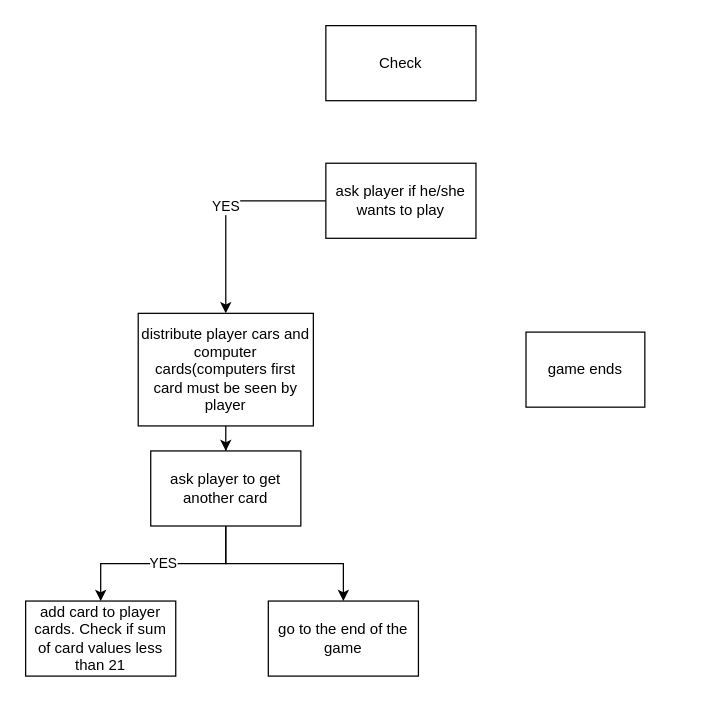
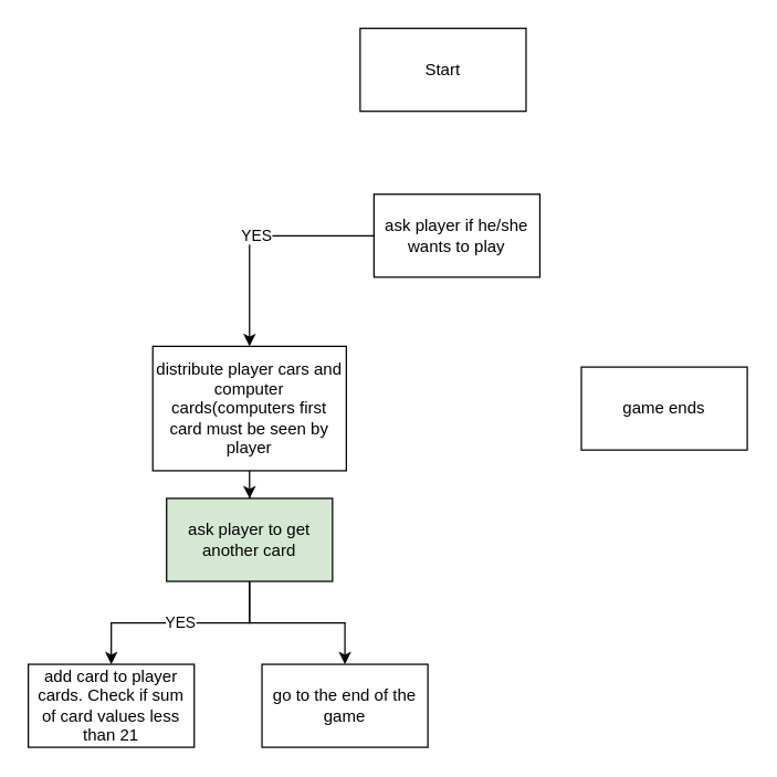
- <mxCell id="2" value="Check" style="rounded=0;whiteSpace=wrap;html=1;" vertex="1" parent="1"><mxGeometry x="260" y="20" width="120" height="60" as="geometry" /></mxCell>
+ <mxCell id="2" value="Start" style="rounded=0;whiteSpace=wrap;html=1;" vertex="1" parent="1"><mxGeometry x="260" y="20" width="120" height="60" as="geometry" /></mxCell>
- <mxCell id="4" value="ask player if he/she wants to play" style="rounded=0;whiteSpace=wrap;html=1;" vertex="1" parent="1"><mxGeometry x="260" y="130" width="120" height="60" as="geometry" /></mxCell>
+ <mxCell id="4" value="ask player if he/she wants to play" style="rounded=0;whiteSpace=wrap;html=1;" vertex="1" parent="1"><mxGeometry x="270" y="140" width="120" height="60" as="geometry" /></mxCell>
- <mxCell id="7" value="game ends" style="whiteSpace=wrap;html=1;rounded=0;" vertex="1" parent="1"><mxGeometry x="420" y="265" width="95" height="60" as="geometry" /></mxCell>
+ <mxCell id="7" value="game ends" style="whiteSpace=wrap;html=1;rounded=0;" vertex="1" parent="1"><mxGeometry x="420" y="265" width="120" height="60" as="geometry" /></mxCell>
- <mxCell id="10" value="ask player to get another card" style="whiteSpace=wrap;html=1;rounded=0;" vertex="1" parent="1"><mxGeometry x="120" y="360" width="120" height="60" as="geometry" /></mxCell>
+ <mxCell id="10" value="ask player to get another card" style="whiteSpace=wrap;html=1;rounded=0;fillColor=#d5e8d4;" vertex="1" parent="1"><mxGeometry x="120" y="360" width="120" height="60" as="geometry" /></mxCell>
- <mxCell id="12" value="go to the end of the game" style="whiteSpace=wrap;html=1;rounded=0;" vertex="1" parent="1"><mxGeometry x="214" y="480" width="120" height="60" as="geometry" /></mxCell>
+ <mxCell id="12" value="go to the end of the game" style="whiteSpace=wrap;html=1;rounded=0;" vertex="1" parent="1"><mxGeometry x="189" y="480" width="120" height="60" as="geometry" /></mxCell>
